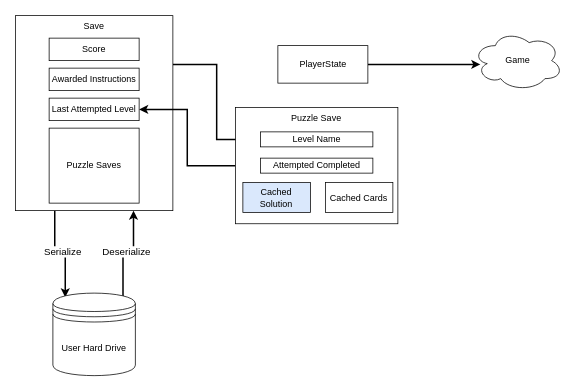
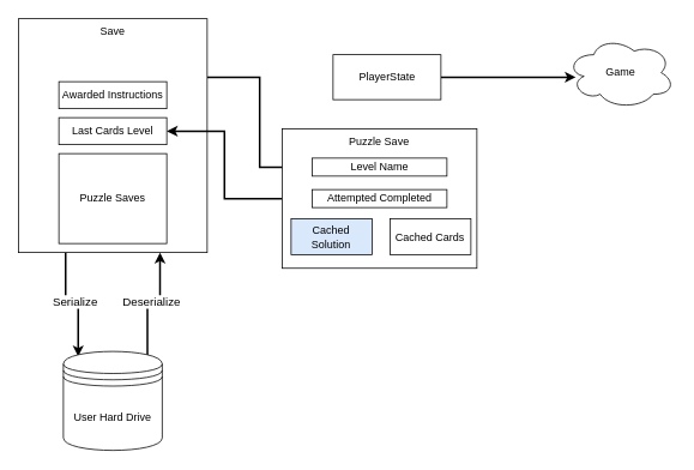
- <mxCell id="5" value="Score" style="rounded=0;whiteSpace=wrap;html=1;" parent="1" vertex="1"><mxGeometry x="65" y="50" width="120" height="30" as="geometry" /></mxCell>
- <mxCell id="7" value="Last Attempted Level" style="rounded=0;whiteSpace=wrap;html=1;" parent="1" vertex="1"><mxGeometry x="65" y="130" width="120" height="30" as="geometry" /></mxCell>
+ <mxCell id="7" value="Last Cards Level" style="rounded=0;whiteSpace=wrap;html=1;" parent="1" vertex="1"><mxGeometry x="65" y="130" width="120" height="30" as="geometry" /></mxCell>
